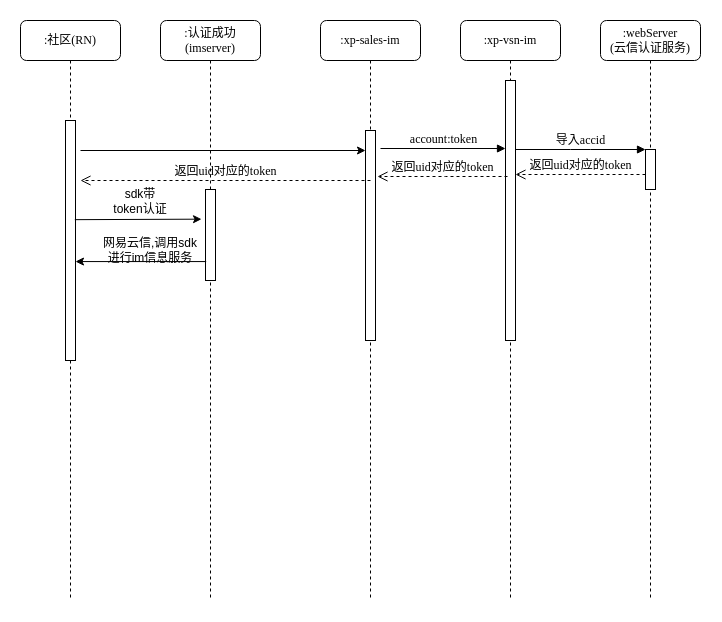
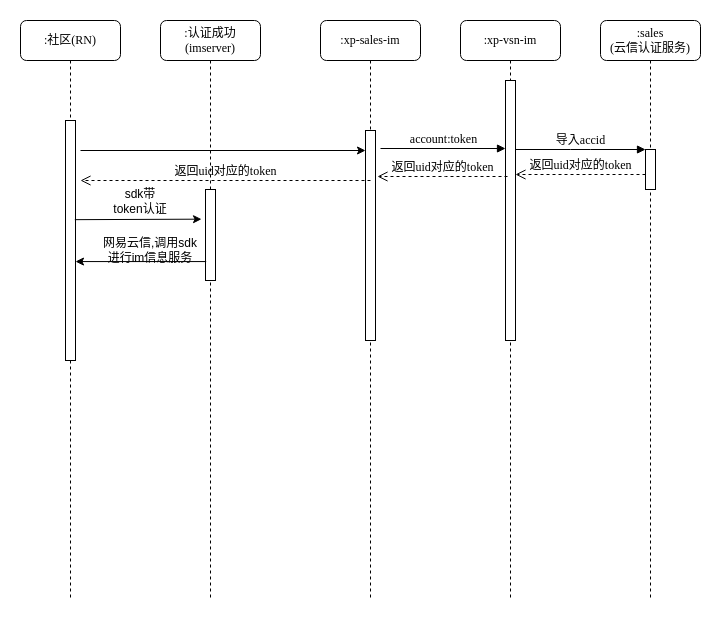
- <mxCell id="7" value=":webServer&lt;br&gt;(云信认证服务)" style="shape=umlLifeline;perimeter=lifelinePerimeter;whiteSpace=wrap;html=1;container=1;collapsible=0;recursiveResize=0;outlineConnect=0;rounded=1;shadow=0;comic=0;labelBackgroundColor=none;strokeWidth=1;fontFamily=Verdana;fontSize=12;align=center;" parent="1" vertex="1"><mxGeometry x="600" y="20" width="100" height="580" as="geometry" /></mxCell>
+ <mxCell id="7" value=":sales&lt;br&gt;(云信认证服务)" style="shape=umlLifeline;perimeter=lifelinePerimeter;whiteSpace=wrap;html=1;container=1;collapsible=0;recursiveResize=0;outlineConnect=0;rounded=1;shadow=0;comic=0;labelBackgroundColor=none;strokeWidth=1;fontFamily=Verdana;fontSize=12;align=center;" parent="1" vertex="1"><mxGeometry x="600" y="20" width="100" height="580" as="geometry" /></mxCell>
